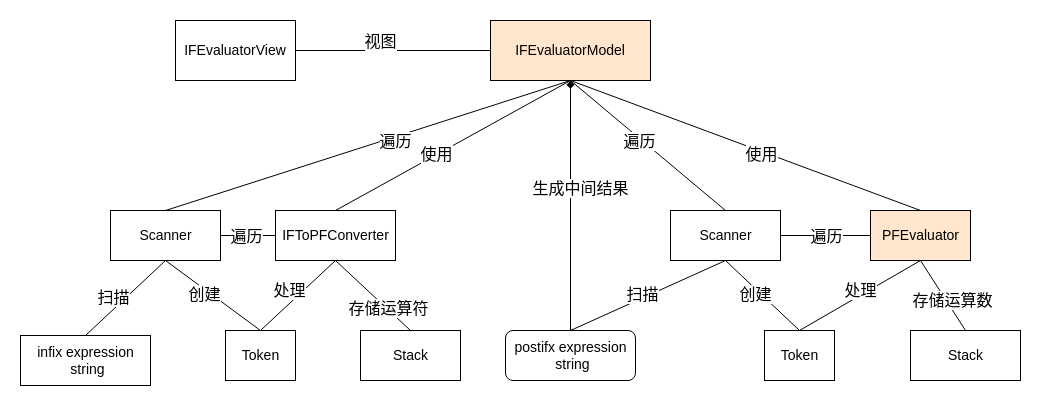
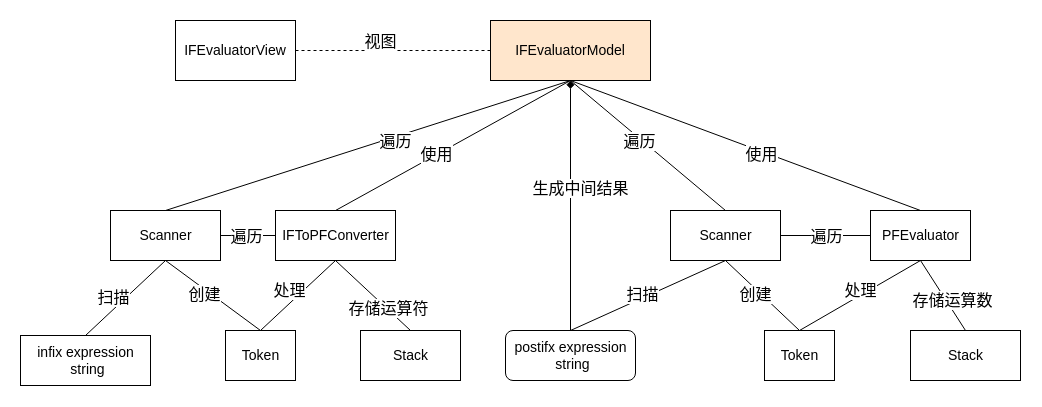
- <mxCell id="7" value="" style="endArrow=none;html=1;rounded=0;exitX=1;exitY=0.5;exitDx=0;exitDy=0;" edge="1" parent="1" source="6" target="5"><mxGeometry width="50" height="50" relative="1" as="geometry"><mxPoint x="450" y="-80" as="sourcePoint" /><mxPoint x="500" y="-130" as="targetPoint" /></mxGeometry></mxCell>
+ <mxCell id="7" value="" style="endArrow=none;html=1;rounded=0;exitX=1;exitY=0.5;exitDx=0;exitDy=0;dashed=1;" edge="1" parent="1" source="6" target="5"><mxGeometry width="50" height="50" relative="1" as="geometry"><mxPoint x="450" y="-80" as="sourcePoint" /><mxPoint x="500" y="-130" as="targetPoint" /></mxGeometry></mxCell>
- <mxCell id="4" value="&lt;font style=&quot;font-size: 14px;&quot;&gt;PFEvaluator&lt;/font&gt;" style="html=1;fillColor=#ffe6cc;" vertex="1" parent="1"><mxGeometry x="870" y="210" width="100" height="50" as="geometry" /></mxCell>
+ <mxCell id="4" value="&lt;font style=&quot;font-size: 14px;&quot;&gt;PFEvaluator&lt;/font&gt;" style="html=1;" vertex="1" parent="1"><mxGeometry x="870" y="210" width="100" height="50" as="geometry" /></mxCell>
